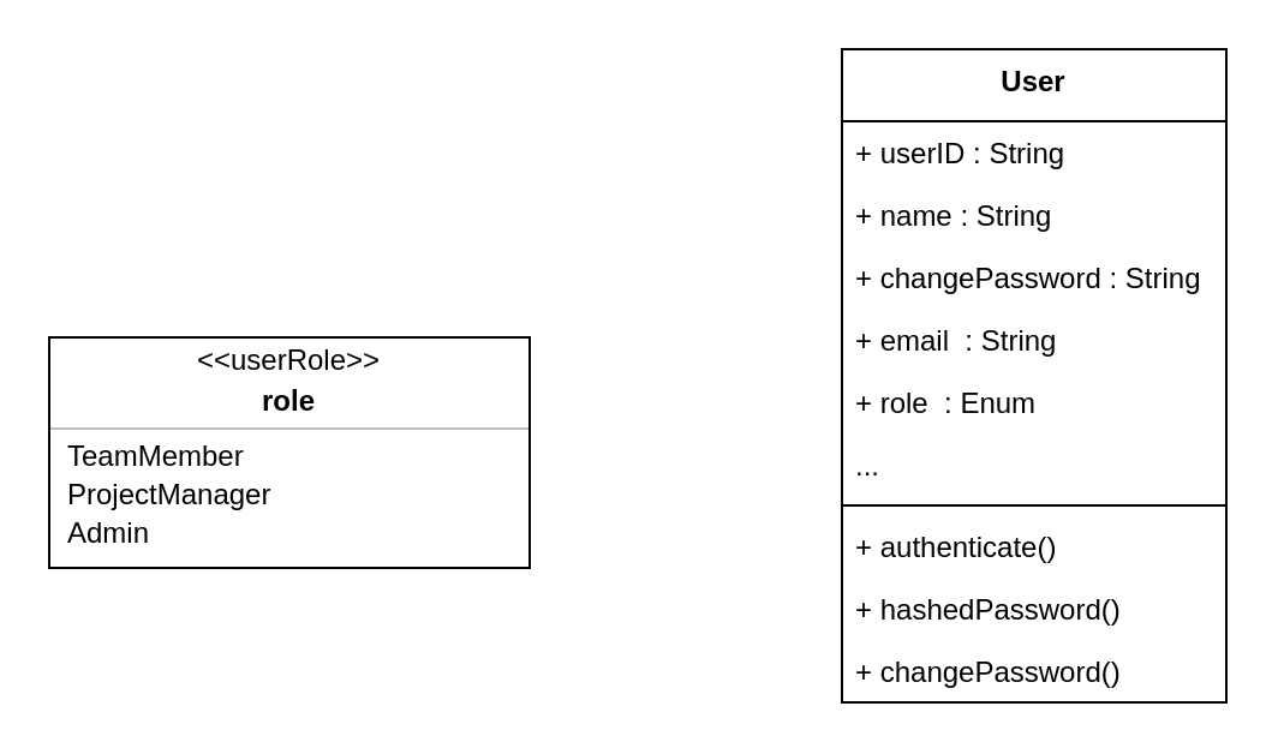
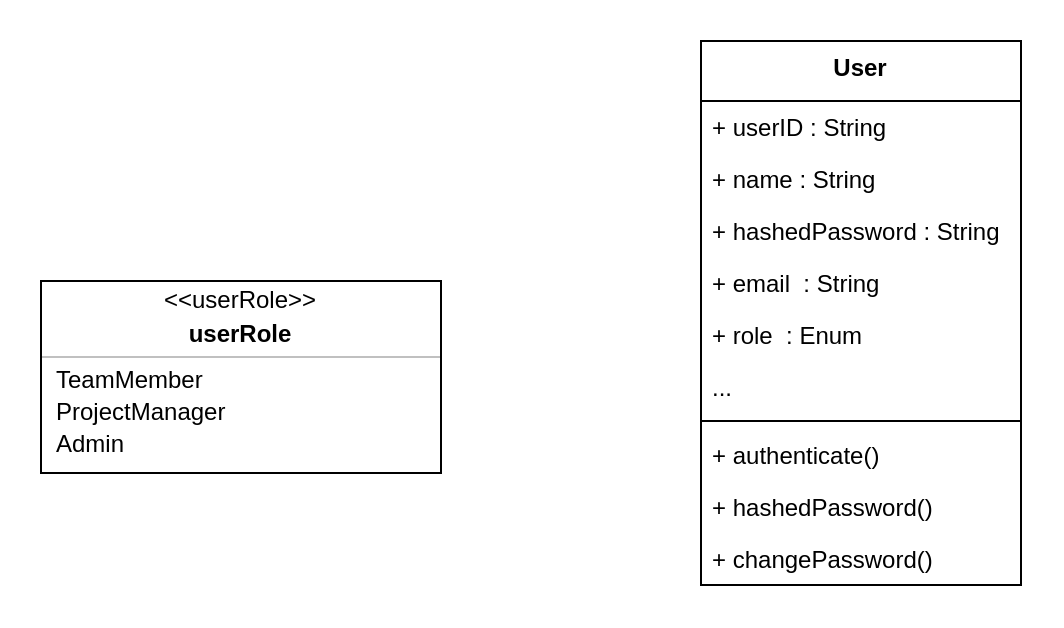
- <mxCell id="5" value="+ changePassword : String" style="text;align=left;verticalAlign=top;spacingLeft=4;spacingRight=4;overflow=hidden;rotatable=0;points=[[0,0.5],[1,0.5]];portConstraint=eastwest;" vertex="1" parent="2"><mxGeometry y="82" width="160" height="26" as="geometry" /></mxCell>
+ <mxCell id="5" value="+ hashedPassword : String" style="text;align=left;verticalAlign=top;spacingLeft=4;spacingRight=4;overflow=hidden;rotatable=0;points=[[0,0.5],[1,0.5]];portConstraint=eastwest;" vertex="1" parent="2"><mxGeometry y="82" width="160" height="26" as="geometry" /></mxCell>
- <mxCell id="15" value="role" style="html=1;align=center;spacing=0;verticalAlign=middle;strokeColor=none;fillColor=none;whiteSpace=wrap;fontStyle=1;" vertex="1" parent="13"><mxGeometry y="20" width="200" height="14" as="geometry" /></mxCell>
+ <mxCell id="15" value="userRole" style="html=1;align=center;spacing=0;verticalAlign=middle;strokeColor=none;fillColor=none;whiteSpace=wrap;fontStyle=1;" vertex="1" parent="13"><mxGeometry y="20" width="200" height="14" as="geometry" /></mxCell>
